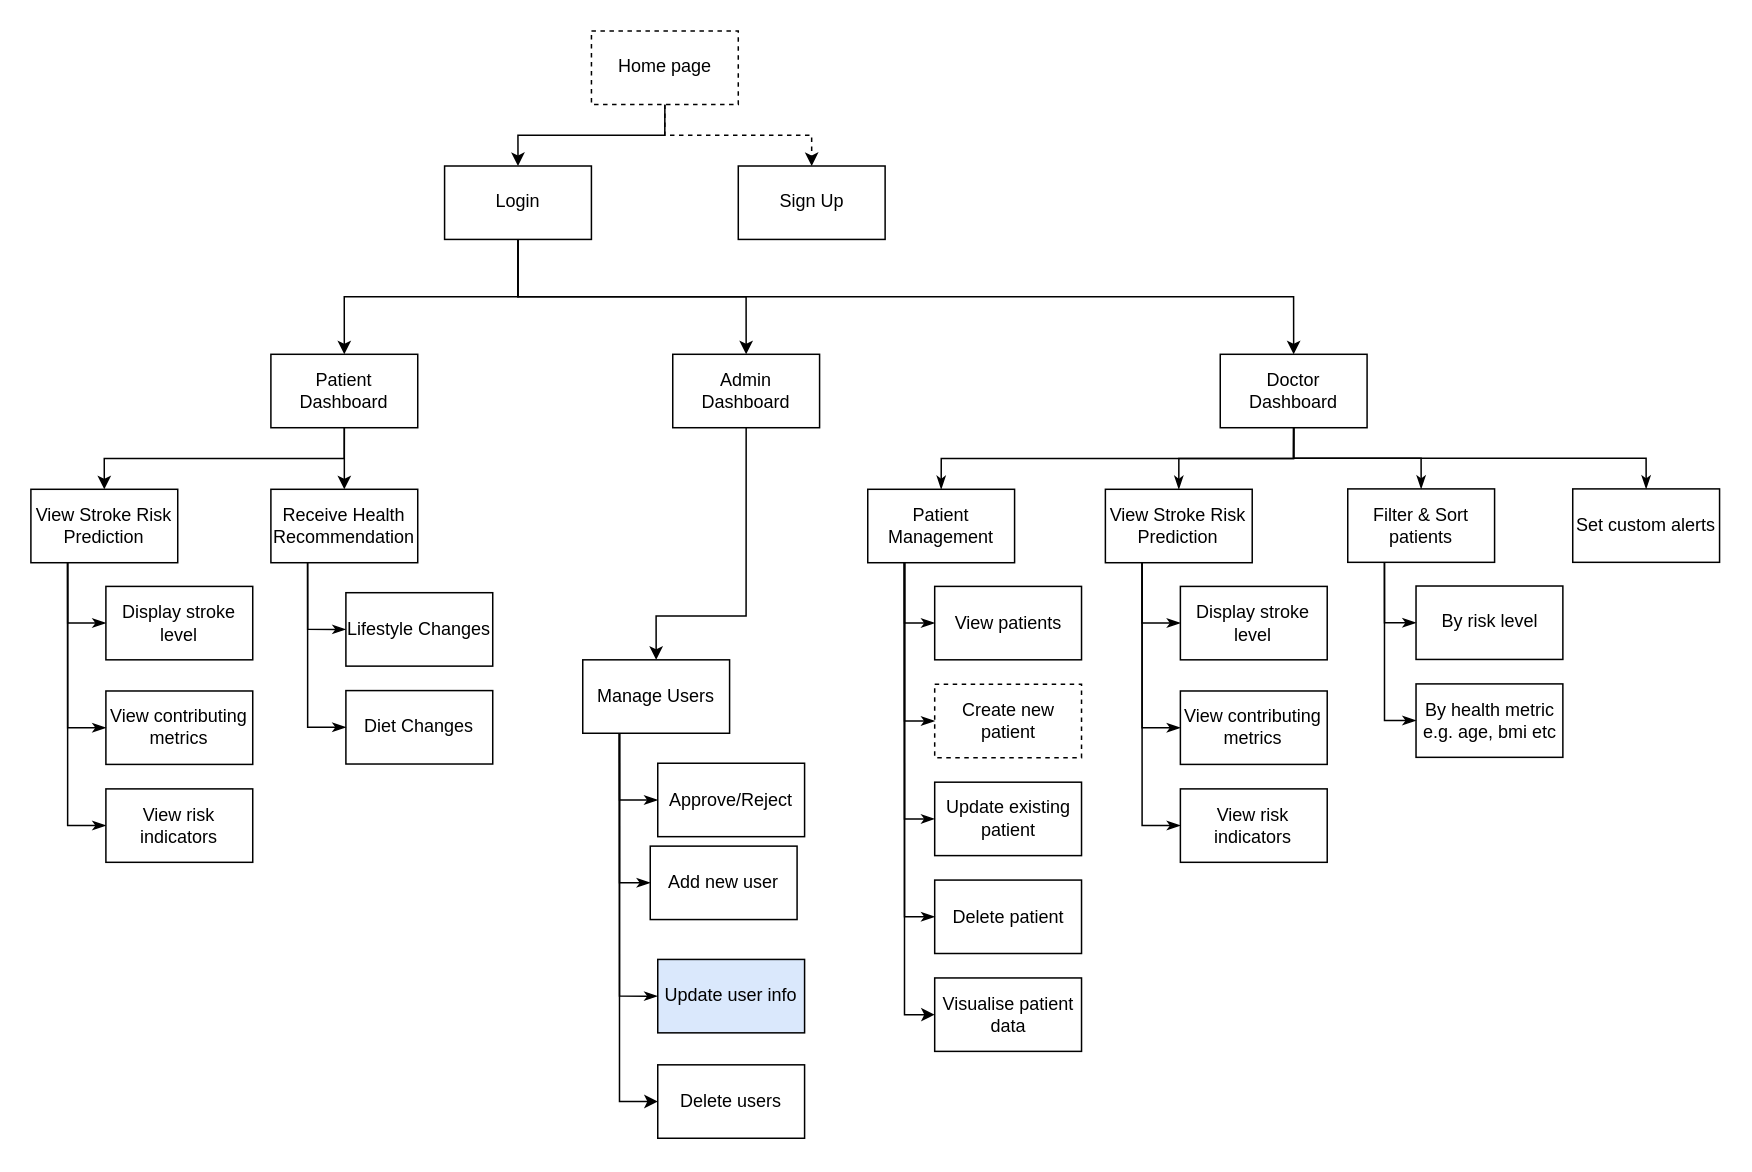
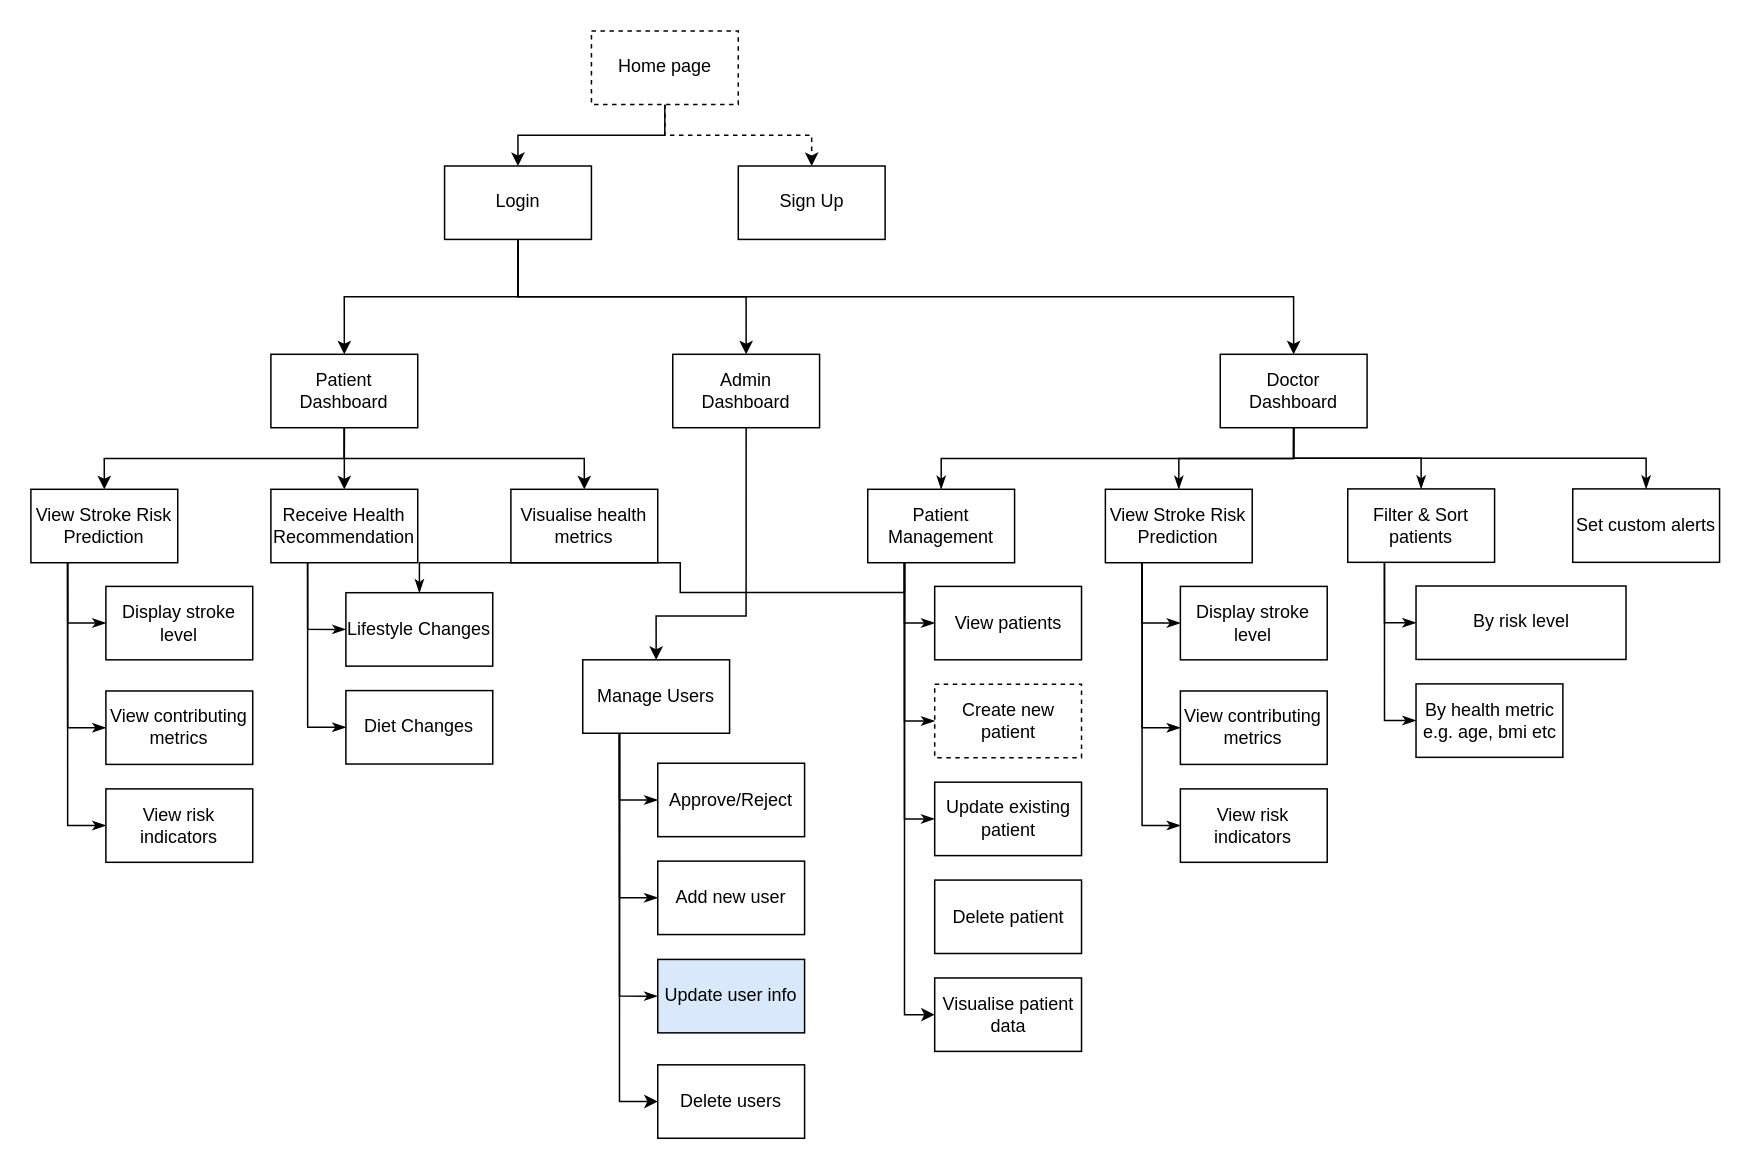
+ <mxCell id="54" style="edgeStyle=orthogonalEdgeStyle;rounded=0;orthogonalLoop=1;jettySize=auto;html=1;exitX=0.5;exitY=1;exitDx=0;exitDy=0;entryX=0.5;entryY=0;entryDx=0;entryDy=0;" edge="1" parent="40" source="55" target="57"><mxGeometry relative="1" as="geometry" /></mxCell>
+ <mxCell id="57" value="Visualise health metrics" style="rounded=0;whiteSpace=wrap;html=1;fontSize=12;" vertex="1" parent="40"><mxGeometry x="320.001" y="89.999" width="97.895" height="48.947" as="geometry" /></mxCell>
- <mxCell id="26" value="By risk level" style="rounded=0;whiteSpace=wrap;html=1;" vertex="1" parent="10"><mxGeometry x="365.513" y="154.478" width="97.895" height="48.947" as="geometry" /></mxCell>
+ <mxCell id="26" value="By risk level" style="rounded=0;whiteSpace=wrap;html=1;" vertex="1" parent="10"><mxGeometry x="365.513" y="154.478" width="140" height="48.947" as="geometry" /></mxCell>
- <mxCell id="58" value="Add new user" style="rounded=0;whiteSpace=wrap;html=1;" vertex="1" parent="40"><mxGeometry x="412.901" y="327.891" width="97.895" height="48.947" as="geometry" /></mxCell>
+ <mxCell id="58" value="Add new user" style="rounded=0;whiteSpace=wrap;html=1;" vertex="1" parent="40"><mxGeometry x="417.901" y="337.891" width="97.895" height="48.947" as="geometry" /></mxCell>
- <mxCell id="20" style="edgeStyle=orthogonalEdgeStyle;rounded=0;orthogonalLoop=1;jettySize=auto;html=1;exitX=0.25;exitY=1;exitDx=0;exitDy=0;entryX=0;entryY=0.5;entryDx=0;entryDy=0;strokeColor=default;align=center;verticalAlign=middle;fontFamily=Helvetica;fontSize=11;fontColor=default;labelBackgroundColor=default;endArrow=classicThin;endFill=1;" edge="1" parent="10" source="12" target="19"><mxGeometry relative="1" as="geometry"><mxPoint x="44.63" y="440.267" as="targetPoint" /></mxGeometry></mxCell>
+ <mxCell id="20" style="edgeStyle=orthogonalEdgeStyle;rounded=0;orthogonalLoop=1;jettySize=auto;html=1;exitX=0.25;exitY=1;exitDx=0;exitDy=0;strokeColor=default;align=center;verticalAlign=middle;fontFamily=Helvetica;fontSize=11;fontColor=default;labelBackgroundColor=default;endArrow=classicThin;endFill=1;" edge="1" parent="10" source="12" target="51"><mxGeometry relative="1" as="geometry"><mxPoint x="44.63" y="440.267" as="targetPoint" /></mxGeometry></mxCell>
